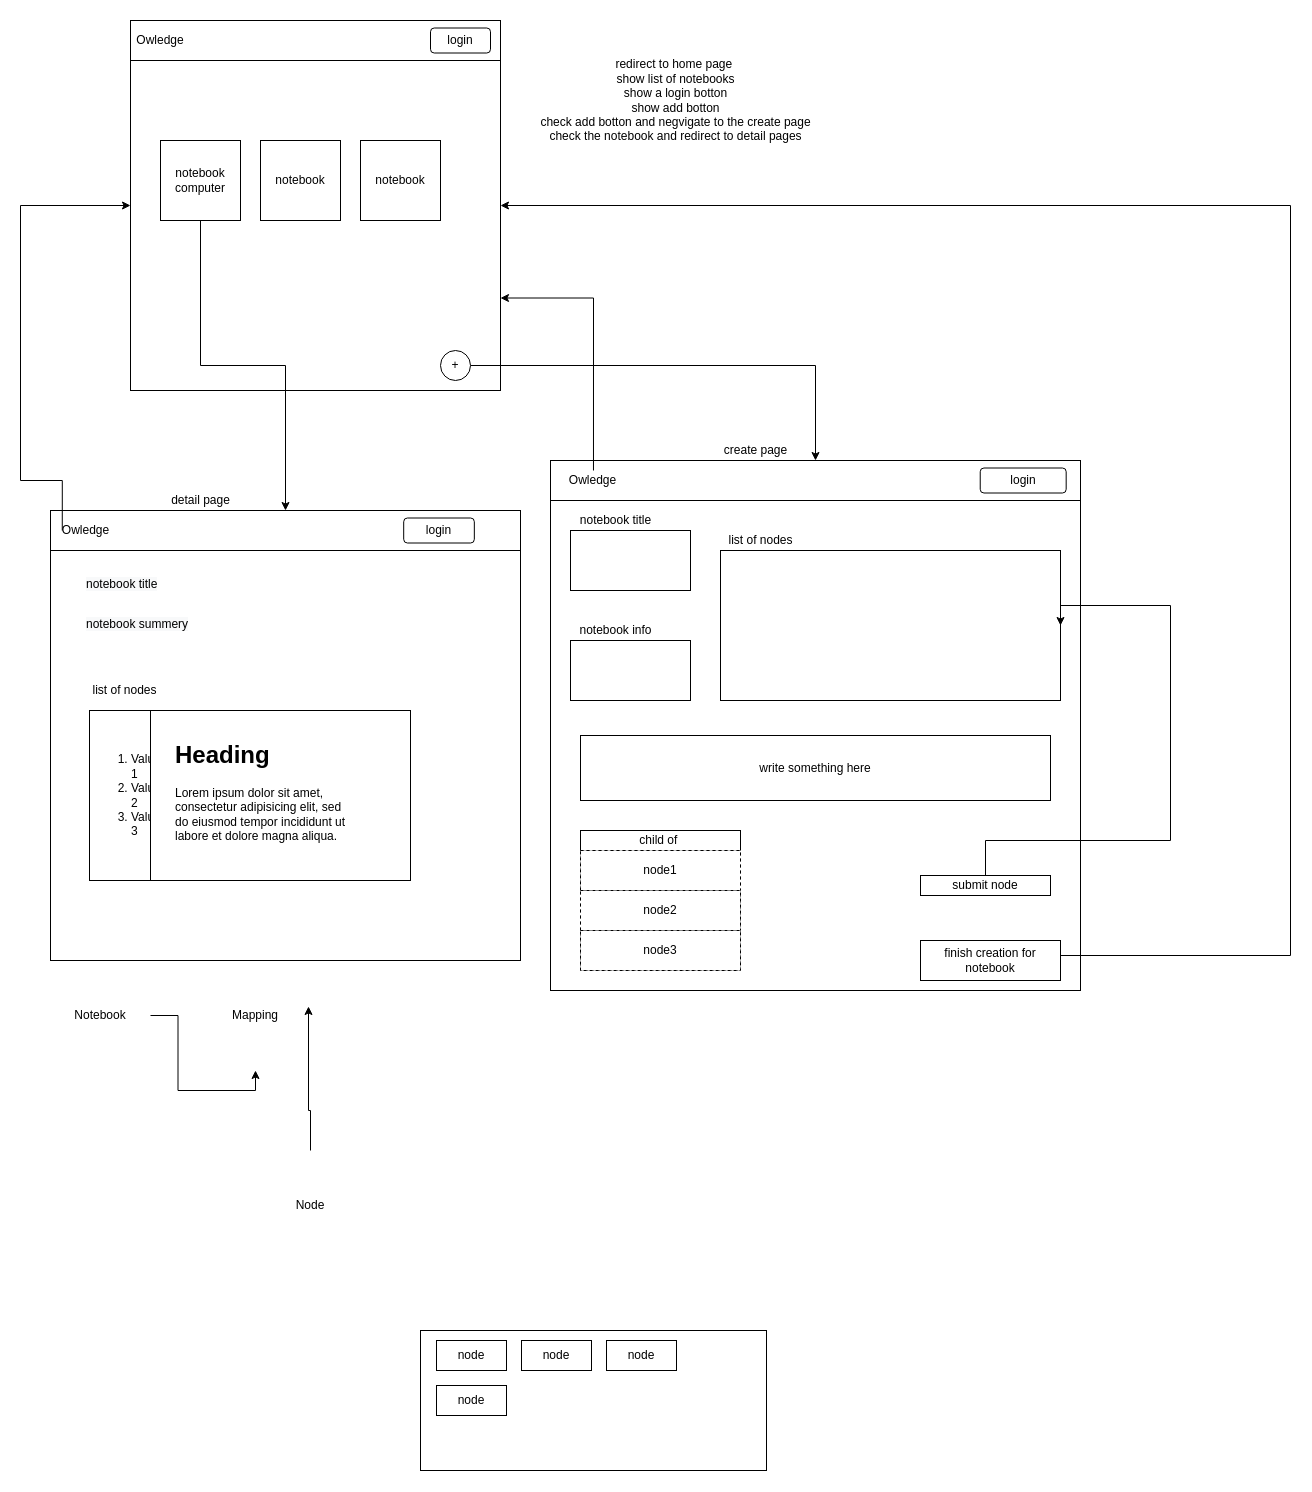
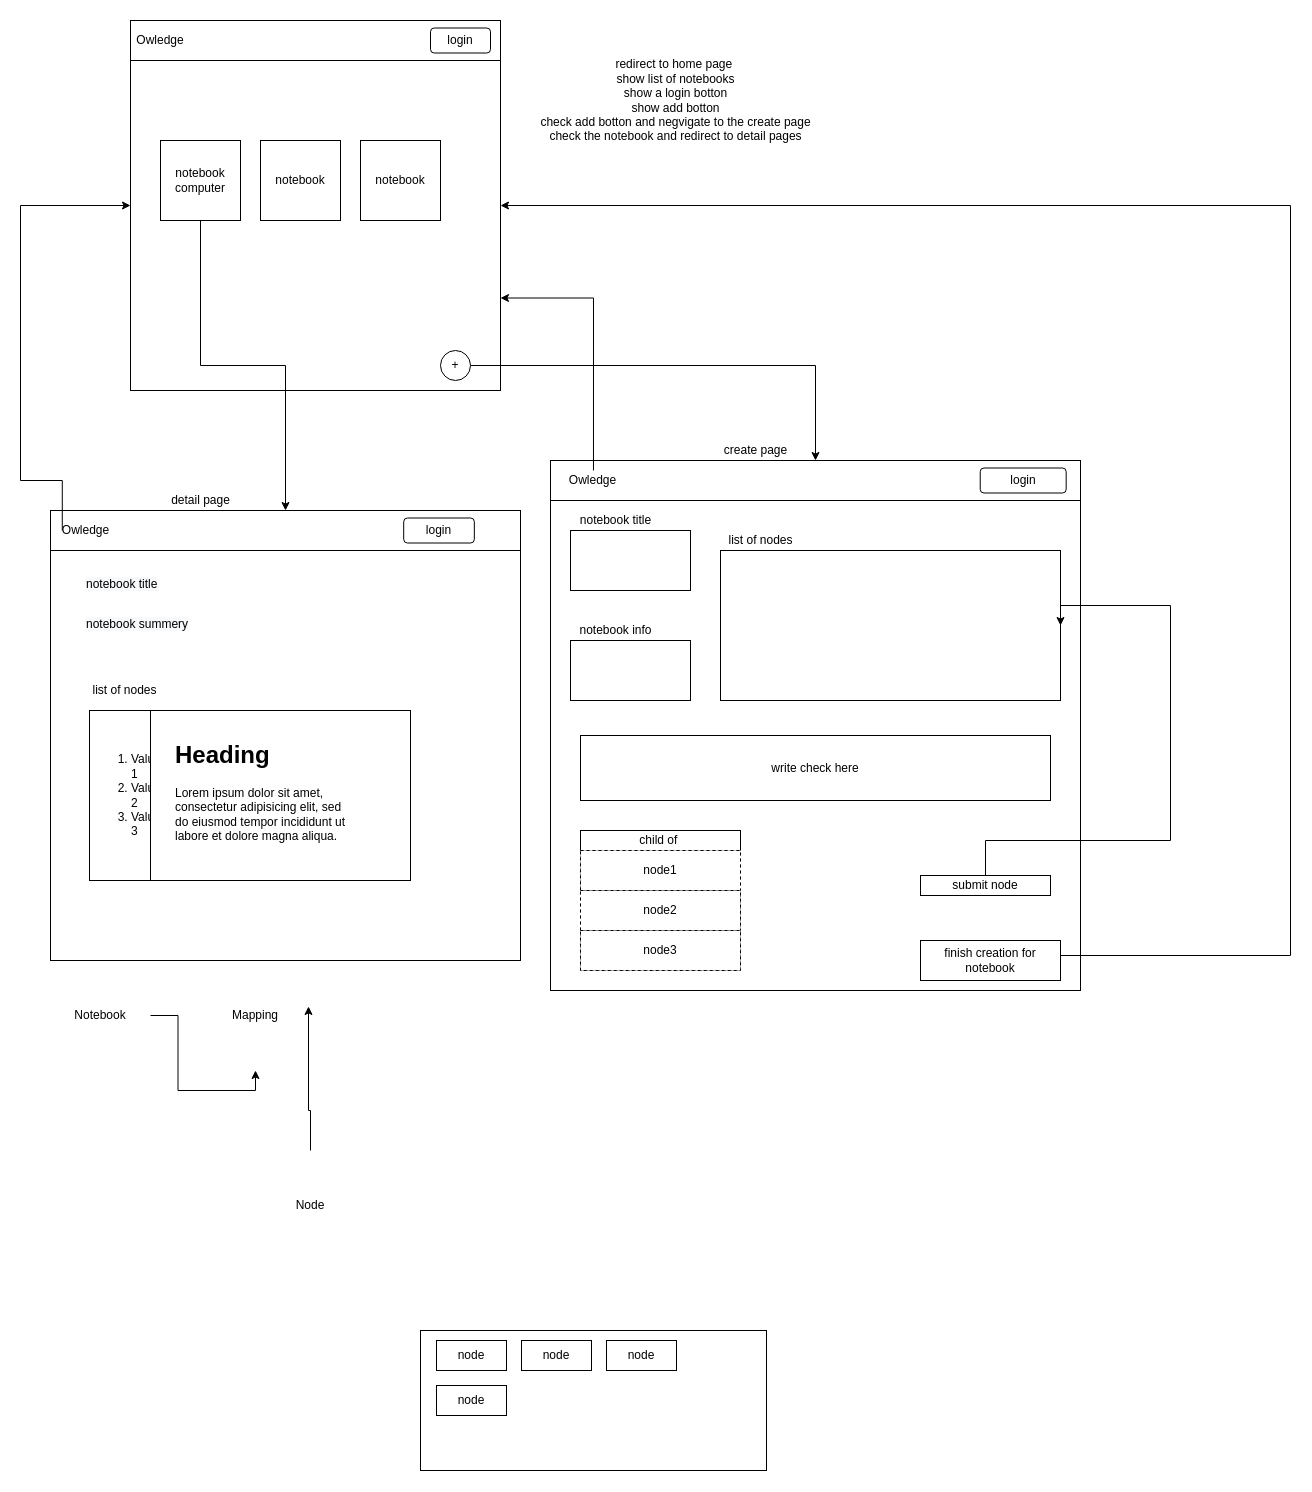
- <mxCell id="29" value="write something here" style="rounded=0;whiteSpace=wrap;html=1;" vertex="1" parent="1"><mxGeometry x="580" y="735" width="470" height="65" as="geometry" /></mxCell>
+ <mxCell id="29" value="write check here" style="rounded=0;whiteSpace=wrap;html=1;" vertex="1" parent="1"><mxGeometry x="580" y="735" width="470" height="65" as="geometry" /></mxCell>
